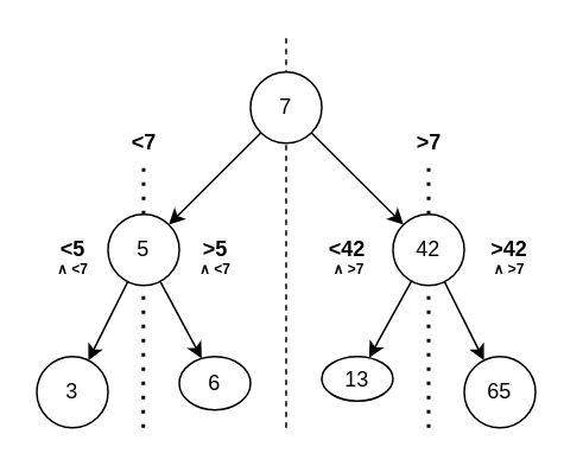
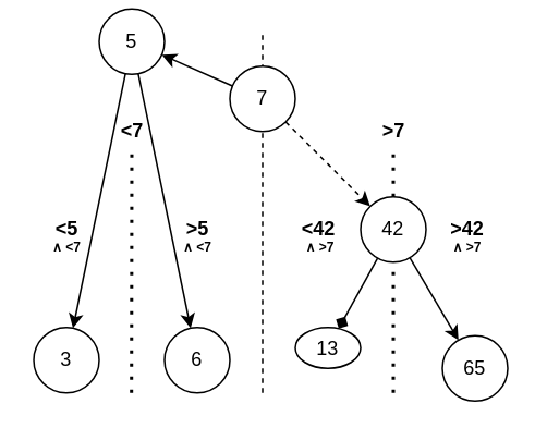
- <mxCell id="17" value="" style="endArrow=classic;html=1;rounded=0;fontColor=#000000;" parent="1" source="5" target="11" edge="1"><mxGeometry width="50" height="50" relative="1" as="geometry"><mxPoint x="155.858" y="84.142" as="sourcePoint" /><mxPoint x="104.142" y="135.858" as="targetPoint" /></mxGeometry></mxCell>
+ <mxCell id="17" value="" style="endArrow=classic;html=1;rounded=0;fontColor=#000000;dashed=1;" parent="1" source="5" target="11" edge="1"><mxGeometry width="50" height="50" relative="1" as="geometry"><mxPoint x="155.858" y="84.142" as="sourcePoint" /><mxPoint x="104.142" y="135.858" as="targetPoint" /></mxGeometry></mxCell>
- <mxCell id="6" value="5" style="ellipse;whiteSpace=wrap;html=1;aspect=fixed;fontColor=#000000;" parent="1" vertex="1"><mxGeometry x="60" y="120" width="40" height="40" as="geometry" /></mxCell>
+ <mxCell id="6" value="5" style="ellipse;whiteSpace=wrap;html=1;aspect=fixed;fontColor=#000000;" parent="1" vertex="1"><mxGeometry x="60" y="5" width="40" height="40" as="geometry" /></mxCell>
- <mxCell id="14" value="" style="endArrow=classic;html=1;rounded=0;fontColor=#000000;" parent="1" source="11" target="12" edge="1"><mxGeometry width="50" height="50" relative="1" as="geometry"><mxPoint x="370" y="220" as="sourcePoint" /><mxPoint x="420" y="170" as="targetPoint" /></mxGeometry></mxCell>
+ <mxCell id="14" value="" style="endArrow=diamond;html=1;rounded=0;fontColor=#000000;" parent="1" source="11" target="12" edge="1"><mxGeometry width="50" height="50" relative="1" as="geometry"><mxPoint x="370" y="220" as="sourcePoint" /><mxPoint x="420" y="170" as="targetPoint" /></mxGeometry></mxCell>
- <mxCell id="8" value="6" style="ellipse;whiteSpace=wrap;html=1;aspect=fixed;fontColor=#000000;" parent="1" vertex="1"><mxGeometry x="100" y="200" width="40" height="30" as="geometry" /></mxCell>
+ <mxCell id="8" value="6" style="ellipse;whiteSpace=wrap;html=1;aspect=fixed;fontColor=#000000;" parent="1" vertex="1"><mxGeometry x="100" y="200" width="40" height="40" as="geometry" /></mxCell>
- <mxCell id="13" value="65" style="ellipse;whiteSpace=wrap;html=1;aspect=fixed;fontColor=#000000;" parent="1" vertex="1"><mxGeometry x="260" y="200" width="40" height="40" as="geometry" /></mxCell>
+ <mxCell id="13" value="65" style="ellipse;whiteSpace=wrap;html=1;aspect=fixed;fontColor=#000000;" parent="1" vertex="1"><mxGeometry x="270" y="205" width="40" height="40" as="geometry" /></mxCell>
